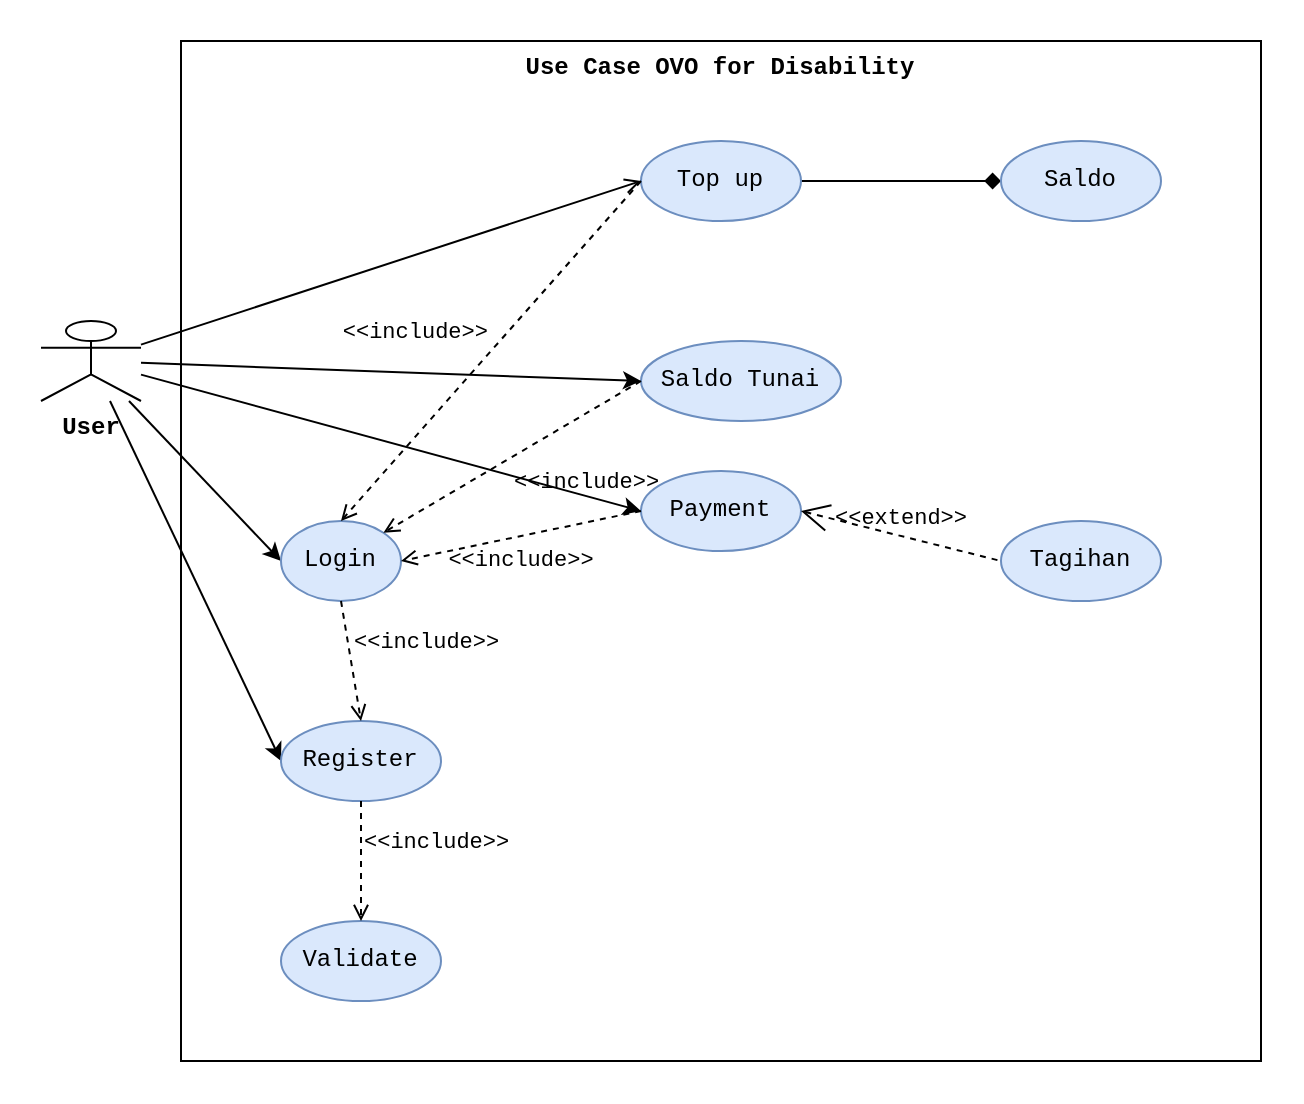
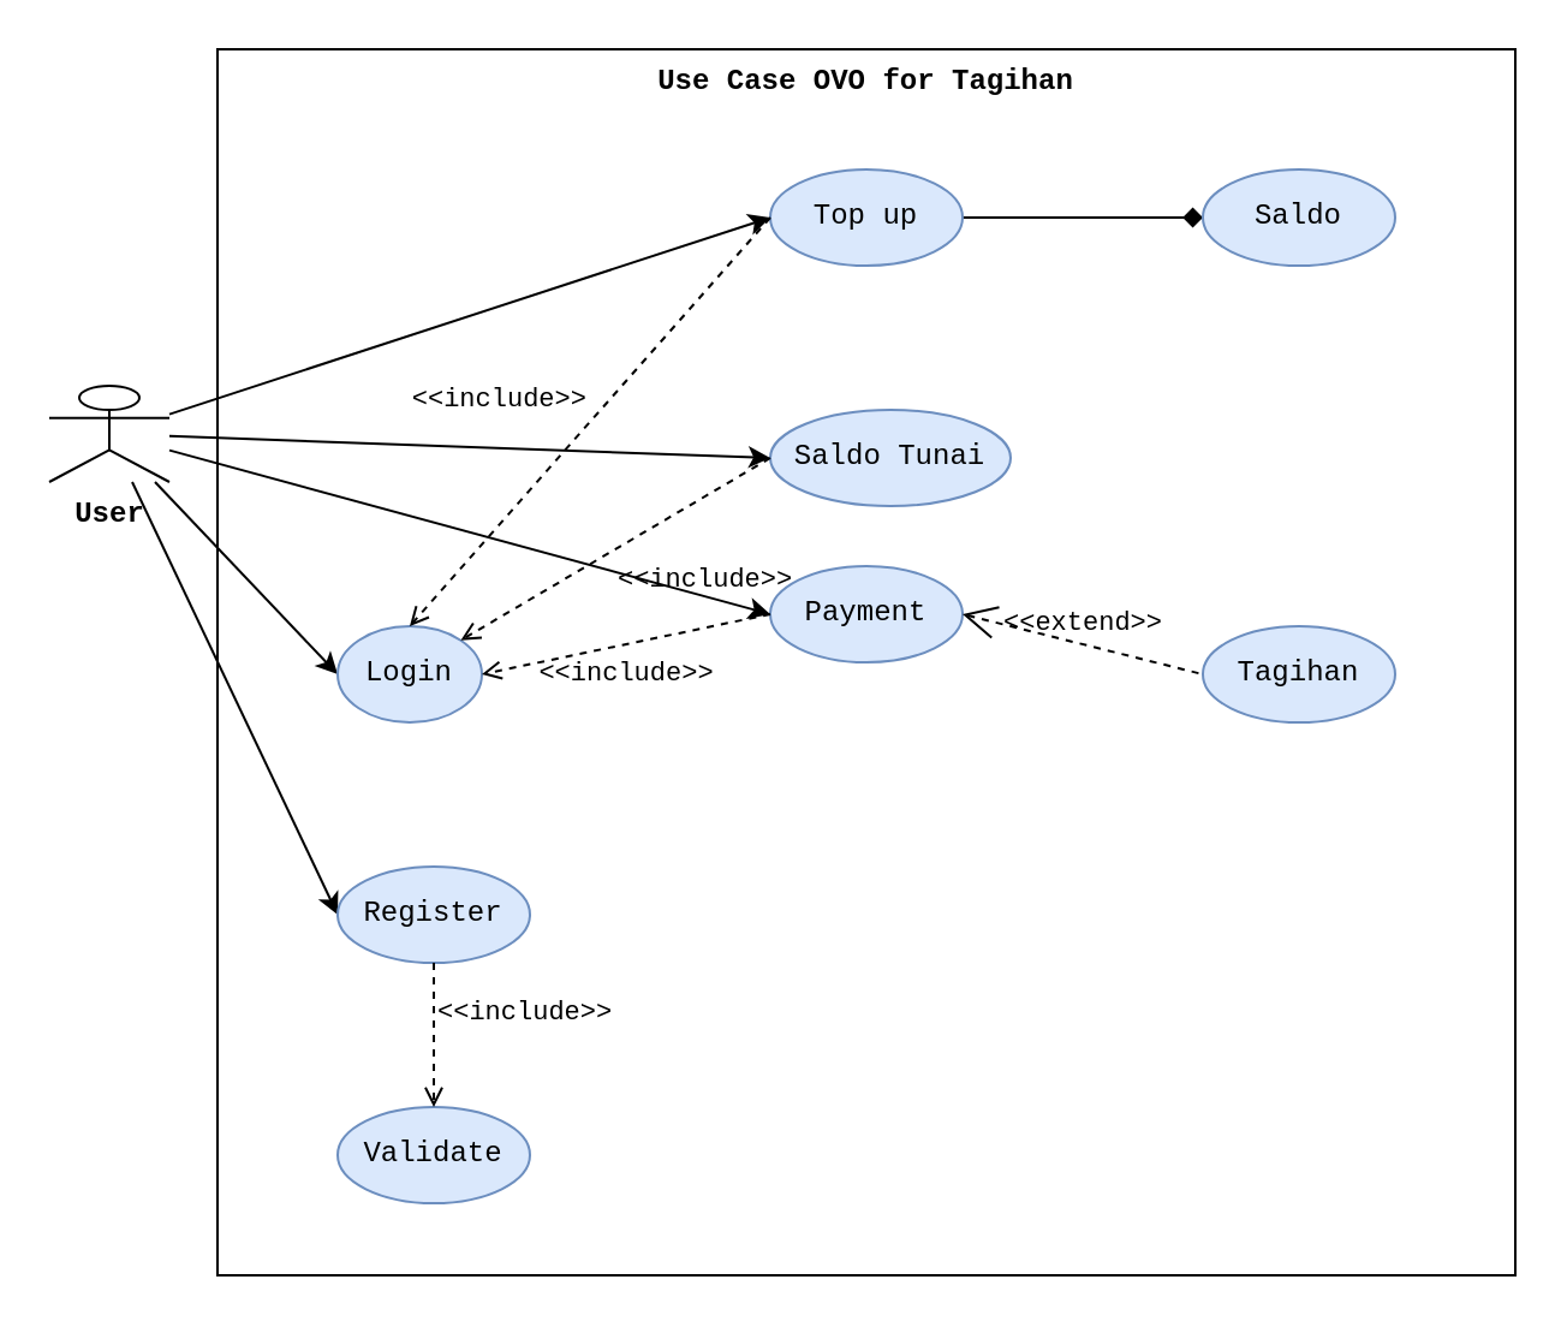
- <mxCell id="2" value="Use Case OVO for Disability" style="shape=rect;html=1;verticalAlign=top;fontStyle=1;whiteSpace=wrap;align=center;fontFamily=Courier New;" vertex="1" parent="1"><mxGeometry x="90" y="20" width="540" height="510" as="geometry" /></mxCell>
+ <mxCell id="2" value="Use Case OVO for Tagihan" style="shape=rect;html=1;verticalAlign=top;fontStyle=1;whiteSpace=wrap;align=center;fontFamily=Courier New;" vertex="1" parent="1"><mxGeometry x="90" y="20" width="540" height="510" as="geometry" /></mxCell>
- <mxCell id="7" style="edgeStyle=none;html=1;entryX=0;entryY=0.5;entryDx=0;entryDy=0;fontFamily=Courier New;endArrow=open;" edge="1" parent="1" source="8" target="12"><mxGeometry relative="1" as="geometry" /></mxCell>
+ <mxCell id="7" style="edgeStyle=none;html=1;entryX=0;entryY=0.5;entryDx=0;entryDy=0;fontFamily=Courier New;" edge="1" parent="1" source="8" target="12"><mxGeometry relative="1" as="geometry" /></mxCell>
- <mxCell id="14" value="&amp;lt;&amp;lt;include&amp;gt;&amp;gt;" style="edgeStyle=none;html=1;endArrow=open;verticalAlign=bottom;dashed=1;labelBackgroundColor=none;fontFamily=Courier New;exitX=0.5;exitY=1;exitDx=0;exitDy=0;entryX=0.5;entryY=0;entryDx=0;entryDy=0;align=left;" edge="1" parent="1" source="9" target="10"><mxGeometry width="160" relative="1" as="geometry"><mxPoint x="210" y="340" as="sourcePoint" /><mxPoint x="370" y="340" as="targetPoint" /><Array as="points" /></mxGeometry></mxCell>
